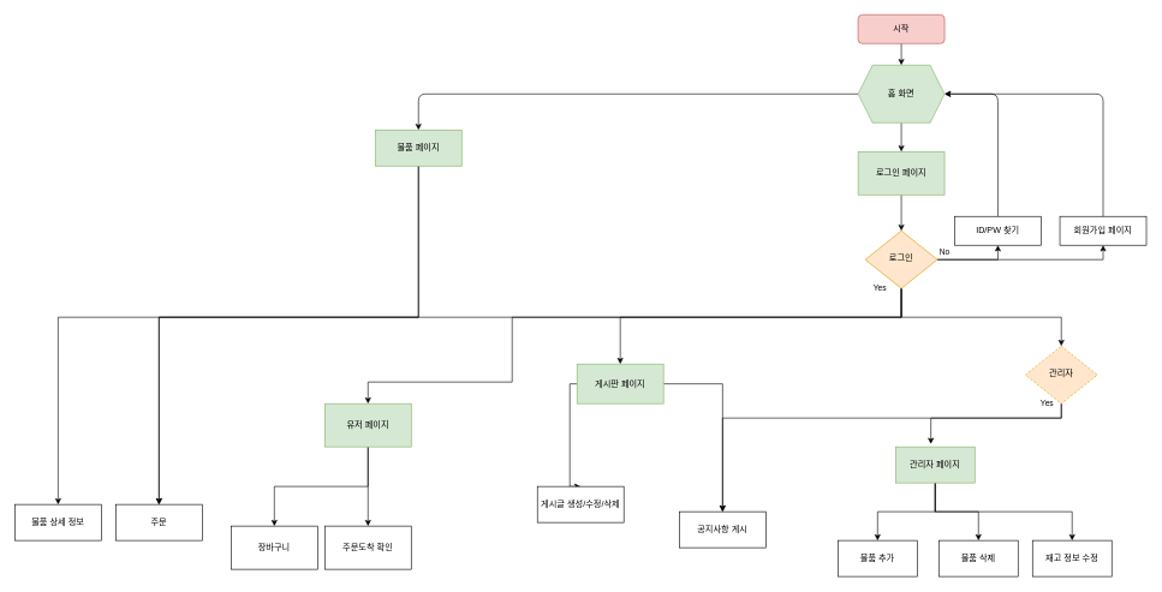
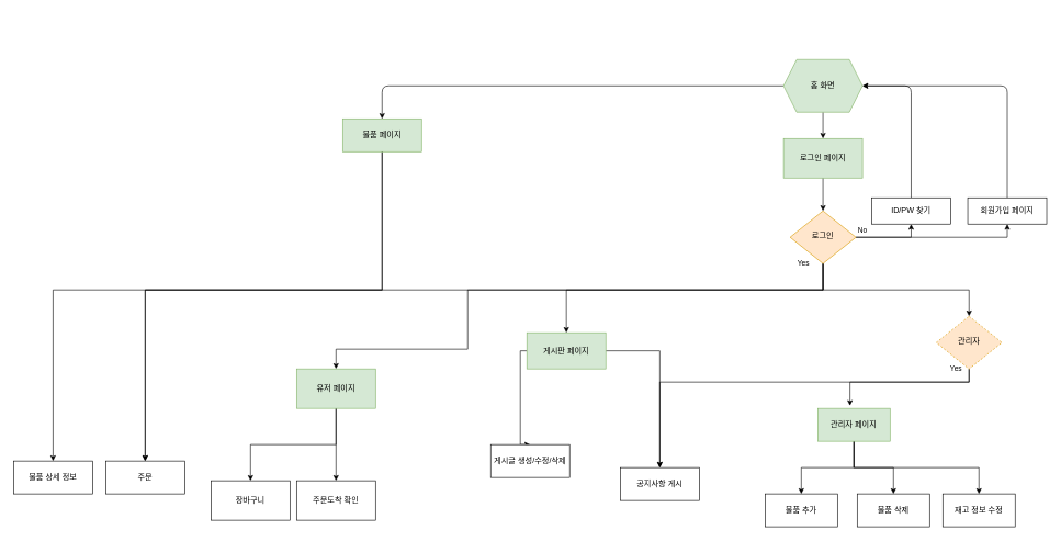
- <mxCell id="3" value="시작" style="rounded=1;whiteSpace=wrap;html=1;fontSize=12;glass=0;strokeWidth=1;shadow=0;fillColor=#f8cecc;strokeColor=#b85450;" parent="1" vertex="1"><mxGeometry x="1190" y="20" width="120" height="40" as="geometry" /></mxCell>
- <mxCell id="2" style="edgeStyle=orthogonalEdgeStyle;curved=0;rounded=1;sketch=0;orthogonalLoop=1;jettySize=auto;html=1;exitX=0.5;exitY=1;exitDx=0;exitDy=0;entryX=0.5;entryY=0;entryDx=0;entryDy=0;" edge="1" parent="1" source="3" target="30"><mxGeometry relative="1" as="geometry" /></mxCell>
